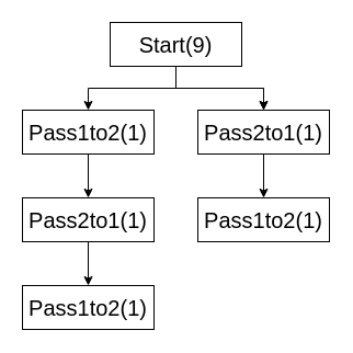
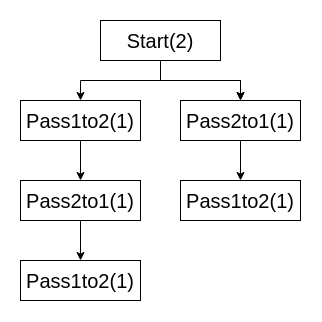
- <mxCell id="5" value="&lt;font style=&quot;font-size: 20px;&quot;&gt;Start(9)&lt;/font&gt;" style="rounded=0;whiteSpace=wrap;html=1;" parent="1" vertex="1"><mxGeometry x="100" y="20" width="120" height="40" as="geometry" /></mxCell>
+ <mxCell id="5" value="&lt;font style=&quot;font-size: 20px;&quot;&gt;Start(2)&lt;/font&gt;" style="rounded=0;whiteSpace=wrap;html=1;" parent="1" vertex="1"><mxGeometry x="100" y="20" width="120" height="40" as="geometry" /></mxCell>
